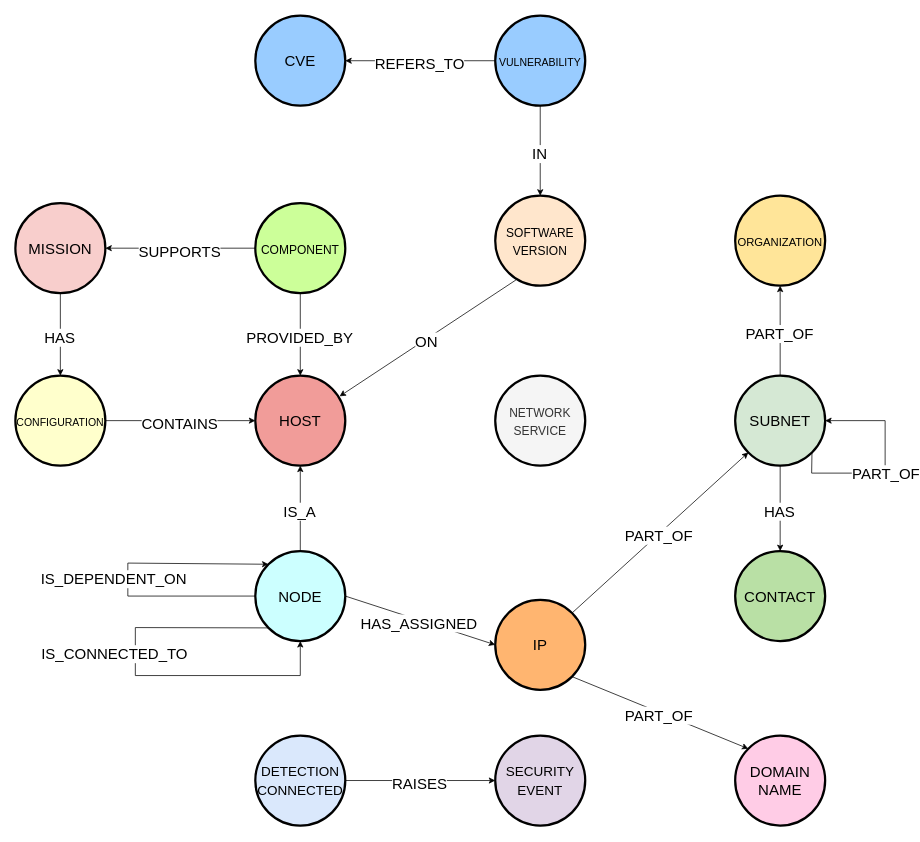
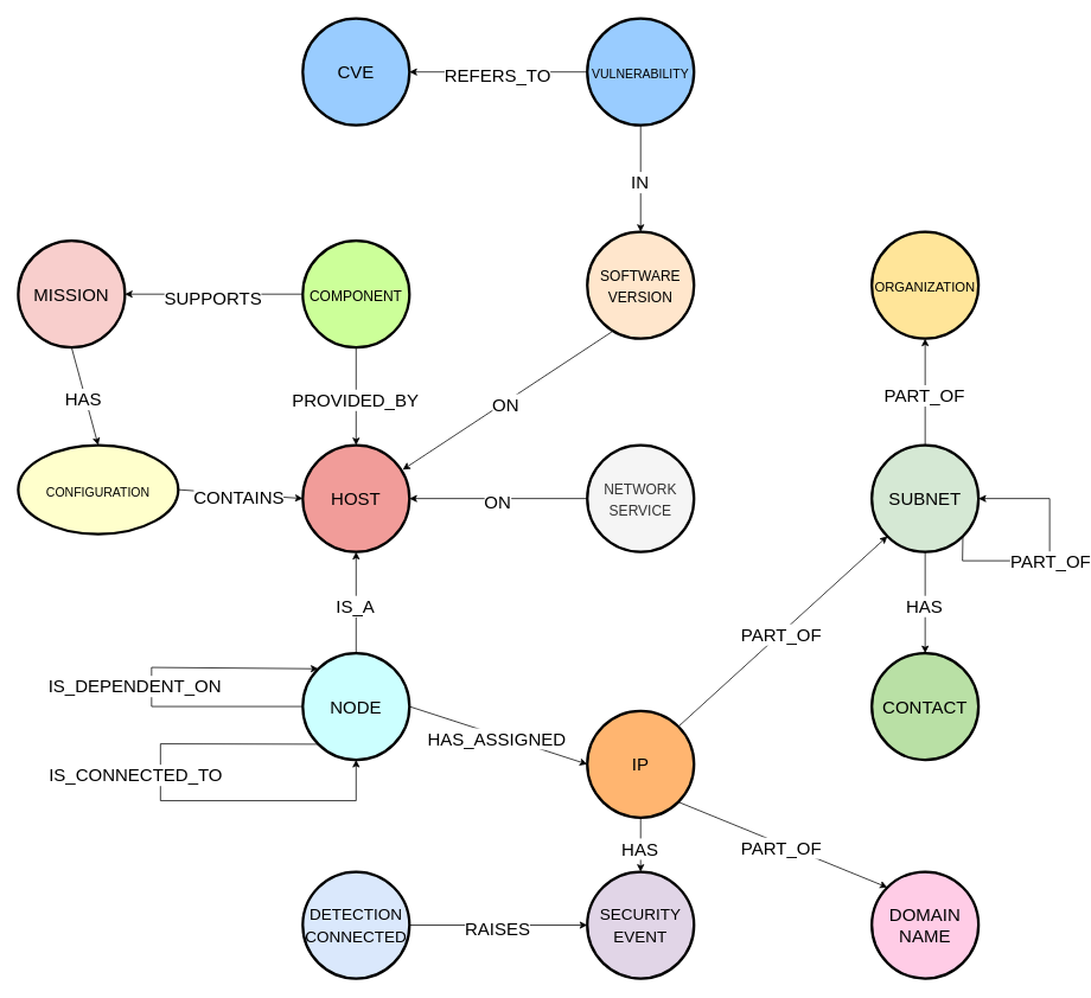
- <mxCell id="46" value="&lt;font style=&quot;font-size: 14px&quot;&gt;CONFIGURATION&lt;/font&gt;" style="ellipse;whiteSpace=wrap;html=1;shadow=0;fontFamily=Helvetica;fontSize=20;align=center;strokeWidth=3;fillColor=#FFFFCC;" vertex="1" parent="1"><mxGeometry x="20" y="500" width="120" height="120" as="geometry" /></mxCell>
+ <mxCell id="46" value="&lt;font style=&quot;font-size: 14px&quot;&gt;CONFIGURATION&lt;/font&gt;" style="ellipse;whiteSpace=wrap;html=1;shadow=0;fontFamily=Helvetica;fontSize=20;align=center;strokeWidth=3;fillColor=#FFFFCC;" vertex="1" parent="1"><mxGeometry x="20" y="500" width="180" height="100" as="geometry" /></mxCell>
+ <mxCell id="37" value="" style="endArrow=classic;html=1;rounded=0;exitX=0;exitY=0.5;exitDx=0;exitDy=0;entryX=1;entryY=0.5;entryDx=0;entryDy=0;" edge="1" parent="1" source="36" target="30"><mxGeometry relative="1" as="geometry"><mxPoint x="687.574" y="372.426" as="sourcePoint" /><mxPoint x="452.426" y="527.574" as="targetPoint" /></mxGeometry></mxCell>
+ <mxCell id="38" value="&lt;font style=&quot;font-size: 20px&quot;&gt;ON&lt;/font&gt;" style="edgeLabel;resizable=0;html=1;align=center;verticalAlign=middle;fillColor=#FFB570;fontSize=16;" connectable="0" vertex="1" parent="37"><mxGeometry relative="1" as="geometry"><mxPoint x="-2" y="3" as="offset" /></mxGeometry></mxCell>
+ <mxCell id="18" value="" style="endArrow=classic;html=1;rounded=0;exitX=0.5;exitY=1;exitDx=0;exitDy=0;entryX=0.5;entryY=0;entryDx=0;entryDy=0;" edge="1" parent="1" source="2" target="17"><mxGeometry relative="1" as="geometry"><mxPoint x="830" y="804" as="sourcePoint" /><mxPoint x="1210" y="804" as="targetPoint" /></mxGeometry></mxCell>
+ <mxCell id="19" value="&lt;font style=&quot;font-size: 20px&quot;&gt;HAS&lt;/font&gt;" style="edgeLabel;resizable=0;html=1;align=center;verticalAlign=middle;fillColor=#FFB570;fontSize=16;" connectable="0" vertex="1" parent="18"><mxGeometry relative="1" as="geometry"><mxPoint x="-2" y="3" as="offset" /></mxGeometry></mxCell>
